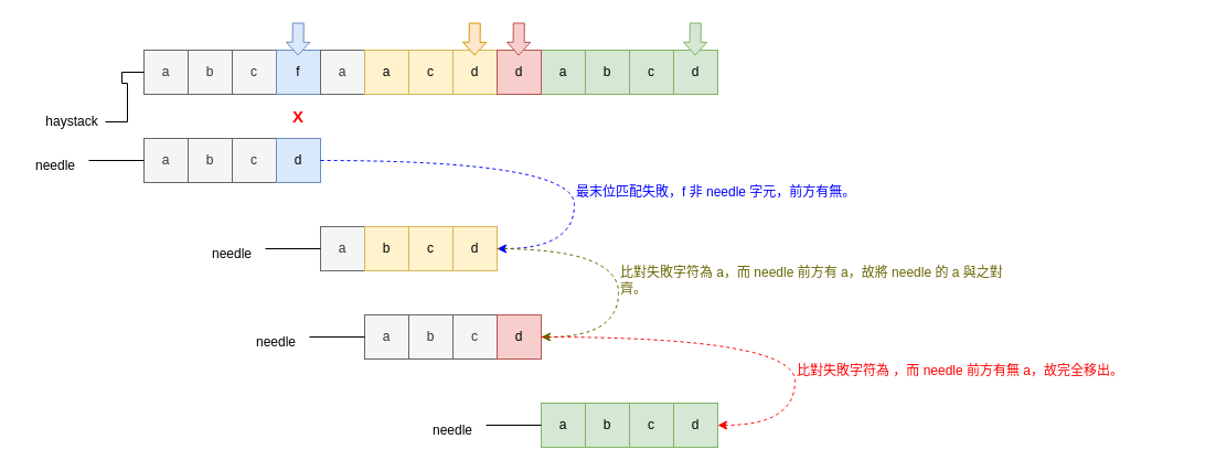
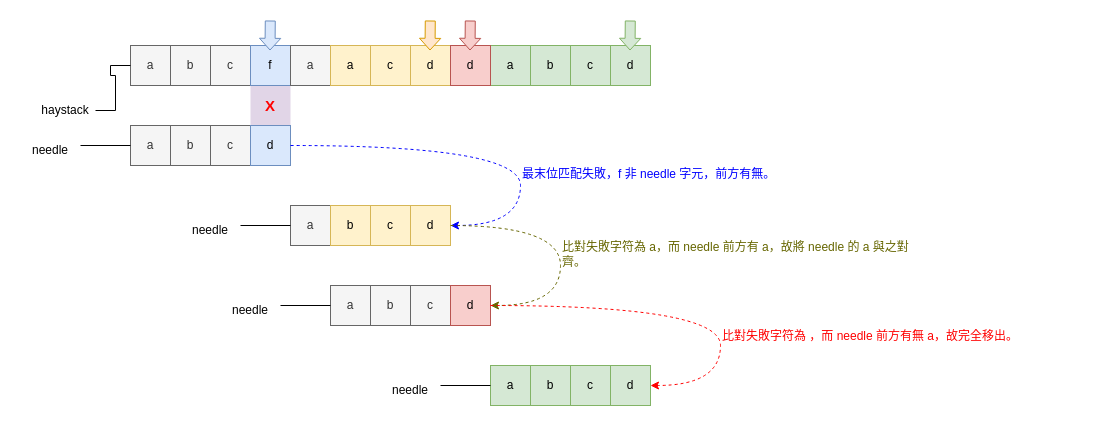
- <mxCell id="2" value="&lt;font color=&quot;#ff0000&quot; style=&quot;font-size: 15px;&quot;&gt;&lt;b style=&quot;&quot;&gt;X&lt;/b&gt;&lt;/font&gt;" style="rounded=0;whiteSpace=wrap;html=1;fontSize=15;strokeColor=none;" vertex="1" parent="1"><mxGeometry x="250" y="85" width="40" height="40" as="geometry" /></mxCell>
+ <mxCell id="2" value="&lt;font color=&quot;#ff0000&quot; style=&quot;font-size: 15px;&quot;&gt;&lt;b style=&quot;&quot;&gt;X&lt;/b&gt;&lt;/font&gt;" style="rounded=0;whiteSpace=wrap;html=1;fontSize=15;strokeColor=none;fillColor=#e1d5e7;" vertex="1" parent="1"><mxGeometry x="250" y="85" width="40" height="40" as="geometry" /></mxCell>
